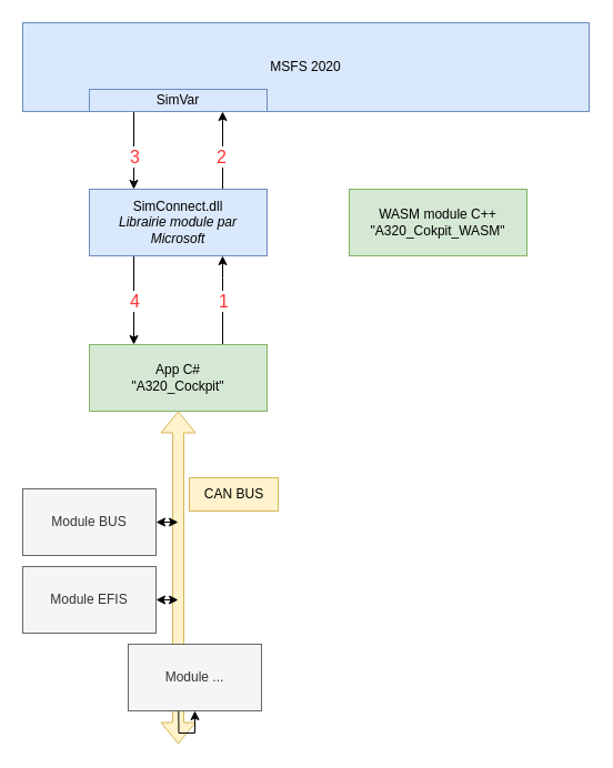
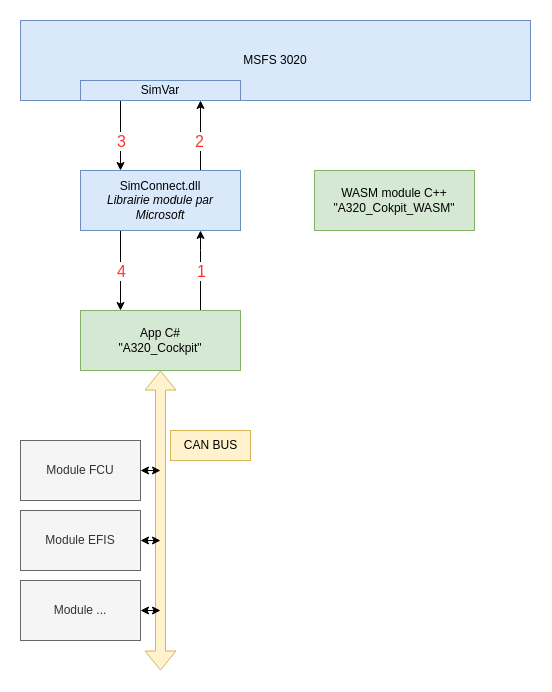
- <mxCell id="2" value="MSFS 2020" style="rounded=0;whiteSpace=wrap;html=1;fillColor=#dae8fc;strokeColor=#6c8ebf;" parent="1" vertex="1"><mxGeometry x="20" y="20" width="510" height="80" as="geometry" /></mxCell>
+ <mxCell id="2" value="MSFS 3020" style="rounded=0;whiteSpace=wrap;html=1;fillColor=#dae8fc;strokeColor=#6c8ebf;" parent="1" vertex="1"><mxGeometry x="20" y="20" width="510" height="80" as="geometry" /></mxCell>
- <mxCell id="17" value="Module BUS" style="rounded=0;whiteSpace=wrap;html=1;fillColor=#f5f5f5;fontColor=#333333;strokeColor=#666666;" vertex="1" parent="1"><mxGeometry x="20" y="440" width="120" height="60" as="geometry" /></mxCell>
+ <mxCell id="17" value="Module FCU" style="rounded=0;whiteSpace=wrap;html=1;fillColor=#f5f5f5;fontColor=#333333;strokeColor=#666666;" vertex="1" parent="1"><mxGeometry x="20" y="440" width="120" height="60" as="geometry" /></mxCell>
- <mxCell id="21" value="Module ..." style="rounded=0;whiteSpace=wrap;html=1;fillColor=#f5f5f5;fontColor=#333333;strokeColor=#666666;" vertex="1" parent="1"><mxGeometry x="115" y="580" width="120" height="60" as="geometry" /></mxCell>
+ <mxCell id="21" value="Module ..." style="rounded=0;whiteSpace=wrap;html=1;fillColor=#f5f5f5;fontColor=#333333;strokeColor=#666666;" vertex="1" parent="1"><mxGeometry x="20" y="580" width="120" height="60" as="geometry" /></mxCell>
